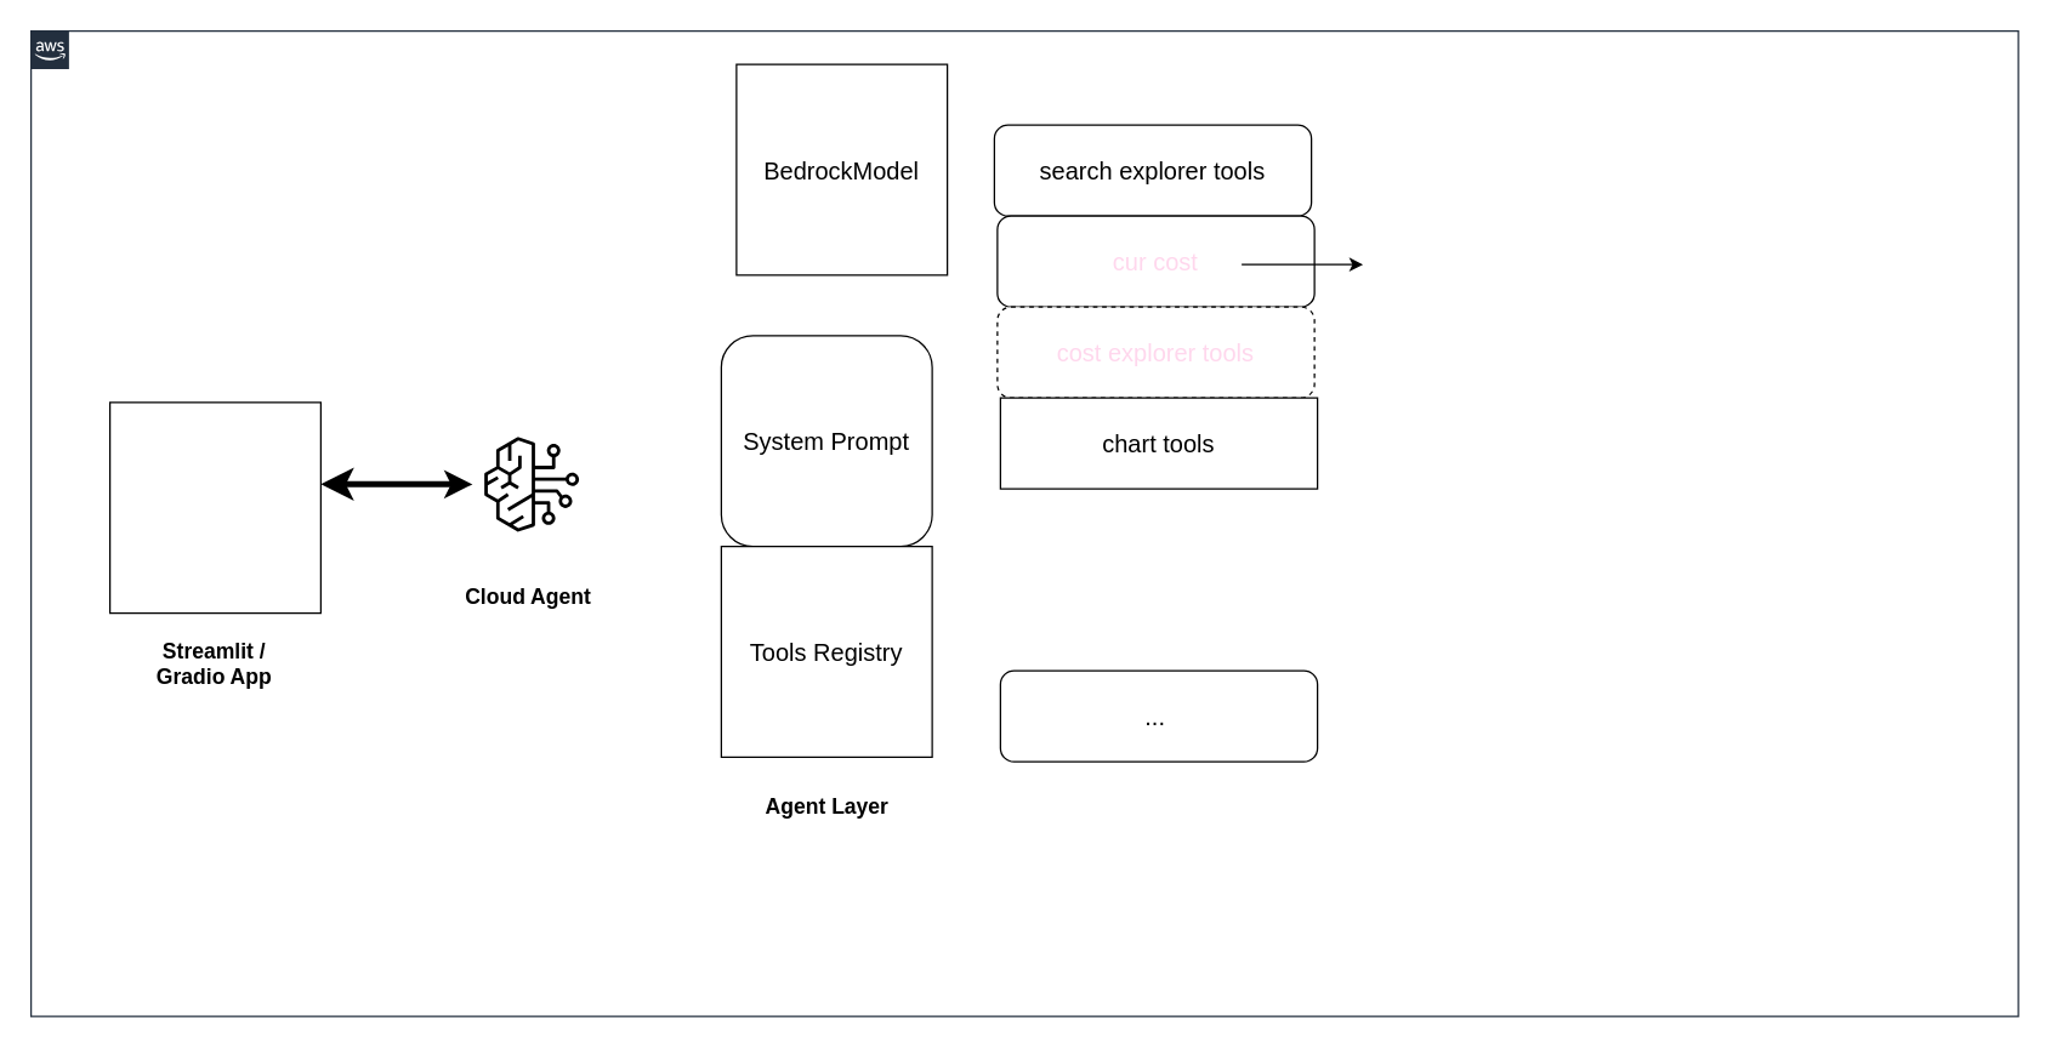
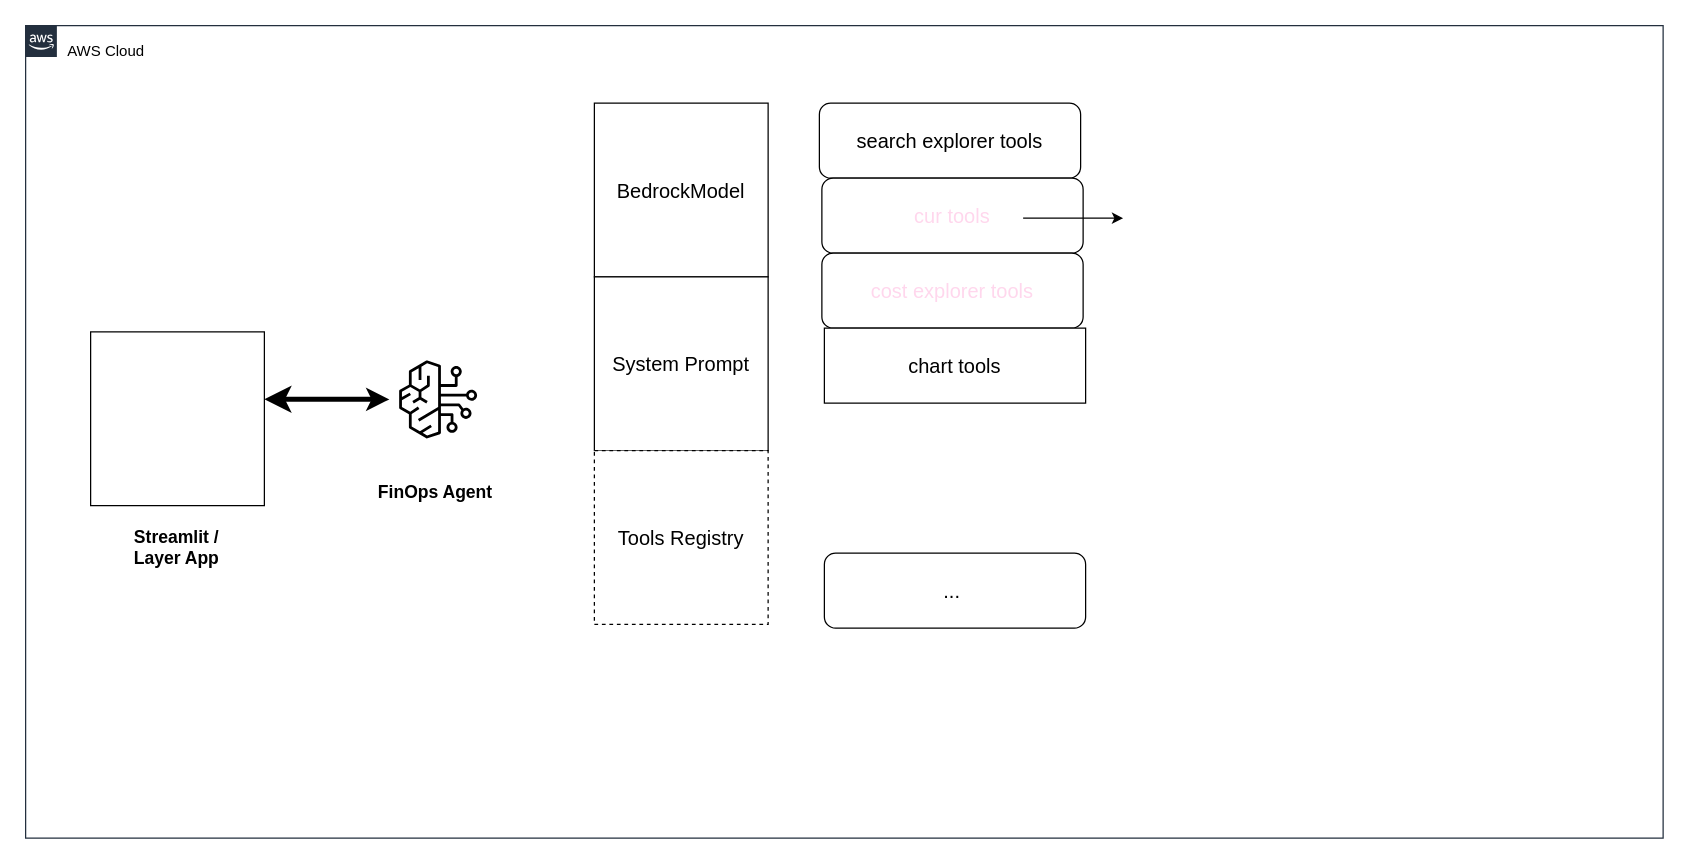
+ <mxCell id="11" value="AWS Cloud" style="rounded=0;whiteSpace=wrap;html=1;fontColor=light-dark(#000000,#000000);strokeColor=none;fillColor=none;" parent="1" vertex="1"><mxGeometry x="51" y="26" width="67" height="29" as="geometry" /></mxCell>
- <mxCell id="12" value="BedrockModel" style="whiteSpace=wrap;html=1;aspect=fixed;fillColor=light-dark(#FFFFFF,#FFFFFF);strokeColor=light-dark(#000000,#000000);fontColor=light-dark(#000000,#000000);fontSize=16;" vertex="1" parent="1"><mxGeometry x="485" y="42" width="139" height="139" as="geometry" /></mxCell>
+ <mxCell id="12" value="BedrockModel" style="whiteSpace=wrap;html=1;aspect=fixed;fillColor=light-dark(#FFFFFF,#FFFFFF);strokeColor=light-dark(#000000,#000000);fontColor=light-dark(#000000,#000000);fontSize=16;" vertex="1" parent="1"><mxGeometry x="475" y="82" width="139" height="139" as="geometry" /></mxCell>
- <mxCell id="17" value="&lt;font style=&quot;color: light-dark(rgb(255, 215, 237), rgb(0, 0, 0));&quot;&gt;&lt;span style=&quot;font-size: 16px;&quot;&gt;cur cost&lt;/span&gt;&lt;/font&gt;" style="rounded=1;whiteSpace=wrap;html=1;strokeColor=light-dark(#000000,#000000);fillColor=light-dark(#FFFFFF,#FFFFFF);" vertex="1" parent="1"><mxGeometry x="657" y="142" width="209" height="60" as="geometry" /></mxCell>
+ <mxCell id="17" value="&lt;font style=&quot;color: light-dark(rgb(255, 215, 237), rgb(0, 0, 0));&quot;&gt;&lt;span style=&quot;font-size: 16px;&quot;&gt;cur tools&lt;/span&gt;&lt;/font&gt;" style="rounded=1;whiteSpace=wrap;html=1;strokeColor=light-dark(#000000,#000000);fillColor=light-dark(#FFFFFF,#FFFFFF);" vertex="1" parent="1"><mxGeometry x="657" y="142" width="209" height="60" as="geometry" /></mxCell>
- <mxCell id="19" value="&lt;font style=&quot;color: light-dark(rgb(255, 215, 237), rgb(0, 0, 0));&quot;&gt;&lt;span style=&quot;font-size: 16px;&quot;&gt;cost explorer tools&lt;/span&gt;&lt;/font&gt;" style="rounded=1;whiteSpace=wrap;html=1;strokeColor=light-dark(#000000,#000000);fillColor=light-dark(#FFFFFF,#FFFFFF);dashed=1;" vertex="1" parent="1"><mxGeometry x="657" y="202" width="209" height="60" as="geometry" /></mxCell>
+ <mxCell id="19" value="&lt;font style=&quot;color: light-dark(rgb(255, 215, 237), rgb(0, 0, 0));&quot;&gt;&lt;span style=&quot;font-size: 16px;&quot;&gt;cost explorer tools&lt;/span&gt;&lt;/font&gt;" style="rounded=1;whiteSpace=wrap;html=1;strokeColor=light-dark(#000000,#000000);fillColor=light-dark(#FFFFFF,#FFFFFF);" vertex="1" parent="1"><mxGeometry x="657" y="202" width="209" height="60" as="geometry" /></mxCell>
- <mxCell id="13" value="System Prompt" style="whiteSpace=wrap;html=1;aspect=fixed;fillColor=light-dark(#FFFFFF,#FFFFFF);strokeColor=light-dark(#000000,#000000);fontColor=light-dark(#000000,#000000);fontSize=16;rounded=1;" vertex="1" parent="1"><mxGeometry x="475" y="221" width="139" height="139" as="geometry" /></mxCell>
+ <mxCell id="13" value="System Prompt" style="whiteSpace=wrap;html=1;aspect=fixed;fillColor=light-dark(#FFFFFF,#FFFFFF);strokeColor=light-dark(#000000,#000000);fontColor=light-dark(#000000,#000000);fontSize=16;" vertex="1" parent="1"><mxGeometry x="475" y="221" width="139" height="139" as="geometry" /></mxCell>
- <mxCell id="10" value="&lt;h3&gt;Cloud Agent&lt;/h3&gt;" style="whiteSpace=wrap;html=1;labelBackgroundColor=none;fillStyle=auto;fillColor=none;strokeColor=none;fontColor=light-dark(#000000,#000000);spacing=7;" parent="8" vertex="1"><mxGeometry y="83" width="120" height="60" as="geometry" /></mxCell>
+ <mxCell id="10" value="&lt;h3&gt;FinOps Agent&lt;/h3&gt;" style="whiteSpace=wrap;html=1;labelBackgroundColor=none;fillStyle=auto;fillColor=none;strokeColor=none;fontColor=light-dark(#000000,#000000);spacing=7;" parent="8" vertex="1"><mxGeometry y="83" width="120" height="60" as="geometry" /></mxCell>
- <mxCell id="14" value="Tools Registry" style="whiteSpace=wrap;html=1;aspect=fixed;fillColor=light-dark(#FFFFFF,#FFFFFF);strokeColor=light-dark(#000000,#000000);fontColor=light-dark(#000000,#000000);fontSize=16;" vertex="1" parent="1"><mxGeometry x="475" y="360" width="139" height="139" as="geometry" /></mxCell>
+ <mxCell id="14" value="Tools Registry" style="whiteSpace=wrap;html=1;aspect=fixed;fillColor=light-dark(#FFFFFF,#FFFFFF);strokeColor=light-dark(#000000,#000000);fontColor=light-dark(#000000,#000000);fontSize=16;dashed=1;" vertex="1" parent="1"><mxGeometry x="475" y="360" width="139" height="139" as="geometry" /></mxCell>
- <mxCell id="6" value="&lt;h3&gt;Streamlit / Gradio App&lt;/h3&gt;" style="whiteSpace=wrap;html=1;labelBackgroundColor=none;fillStyle=auto;fillColor=none;strokeColor=none;fontColor=light-dark(#000000,#000000);spacing=7;" parent="4" vertex="1"><mxGeometry x="9" y="142" width="120" height="60" as="geometry" /></mxCell>
+ <mxCell id="6" value="&lt;h3&gt;Streamlit / Layer App&lt;/h3&gt;" style="whiteSpace=wrap;html=1;labelBackgroundColor=none;fillStyle=auto;fillColor=none;strokeColor=none;fontColor=light-dark(#000000,#000000);spacing=7;" parent="4" vertex="1"><mxGeometry x="9" y="142" width="120" height="60" as="geometry" /></mxCell>
- <mxCell id="15" value="&lt;h3&gt;Agent Layer&lt;/h3&gt;" style="whiteSpace=wrap;html=1;labelBackgroundColor=none;fillStyle=auto;fillColor=none;strokeColor=none;fontColor=light-dark(#000000,#000000);spacing=7;" vertex="1" parent="1"><mxGeometry x="484.5" y="502" width="120" height="60" as="geometry" /></mxCell>
